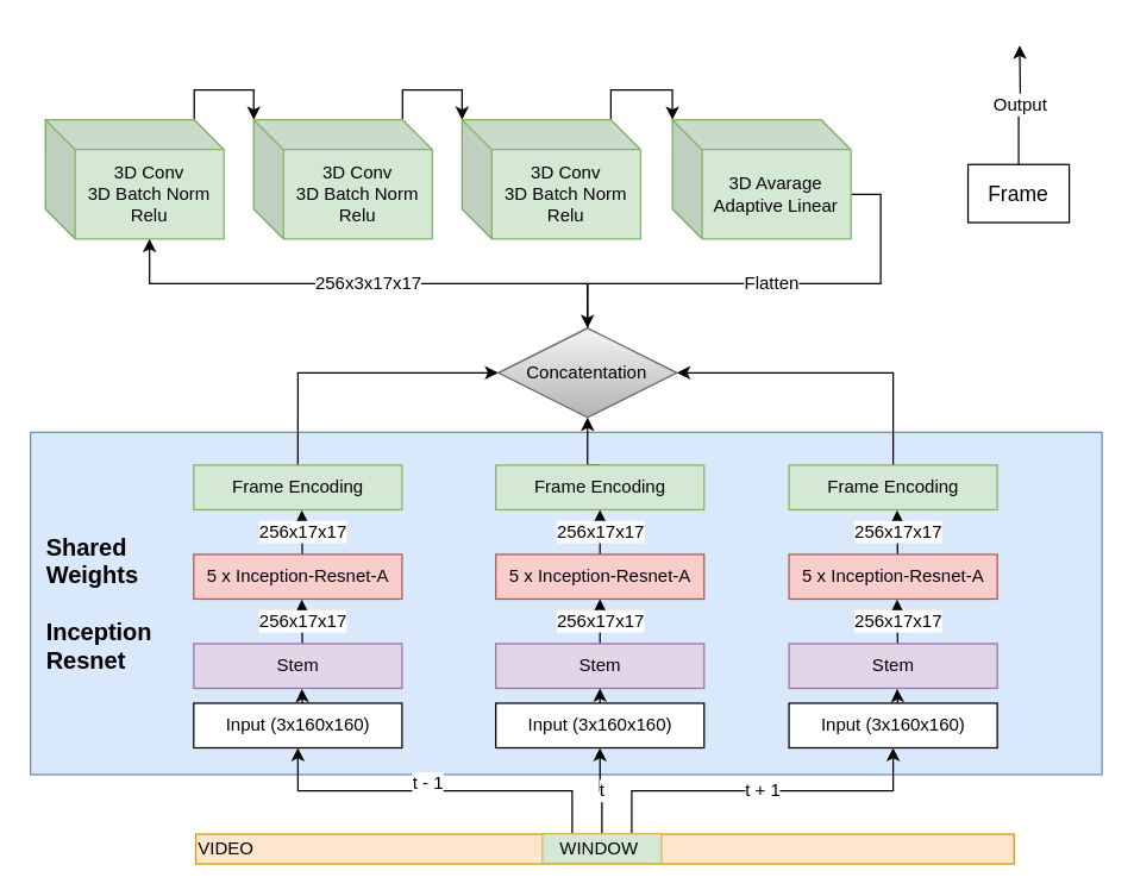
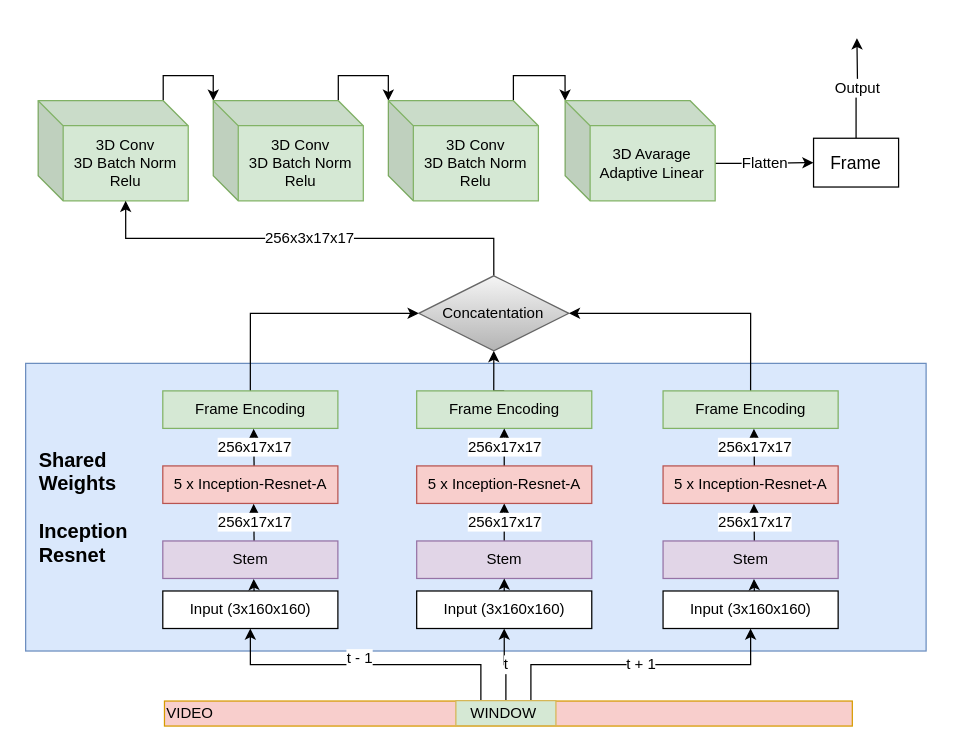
- <mxCell id="46" value="Flatten" style="edgeStyle=orthogonalEdgeStyle;rounded=0;orthogonalLoop=1;jettySize=auto;html=1;exitX=0;exitY=0;exitDx=120;exitDy=50;exitPerimeter=0;fontSize=12;" edge="1" parent="1" source="47" target="33"><mxGeometry relative="1" as="geometry" /></mxCell>
+ <mxCell id="46" value="Flatten" style="edgeStyle=orthogonalEdgeStyle;rounded=0;orthogonalLoop=1;jettySize=auto;html=1;exitX=0;exitY=0;exitDx=120;exitDy=50;exitPerimeter=0;entryX=0;entryY=0.5;entryDx=0;entryDy=0;fontSize=12;" edge="1" parent="1" source="47" target="39"><mxGeometry relative="1" as="geometry" /></mxCell>
- <mxCell id="40" value="VIDEO" style="rounded=0;whiteSpace=wrap;html=1;fontSize=12;align=left;fillColor=#ffe6cc;strokeColor=#d79b00;" vertex="1" parent="1"><mxGeometry x="131" y="560" width="550" height="20" as="geometry" /></mxCell>
+ <mxCell id="40" value="VIDEO" style="rounded=0;whiteSpace=wrap;html=1;fontSize=12;align=left;fillColor=#f8cecc;strokeColor=#d79b00;" vertex="1" parent="1"><mxGeometry x="131" y="560" width="550" height="20" as="geometry" /></mxCell>
